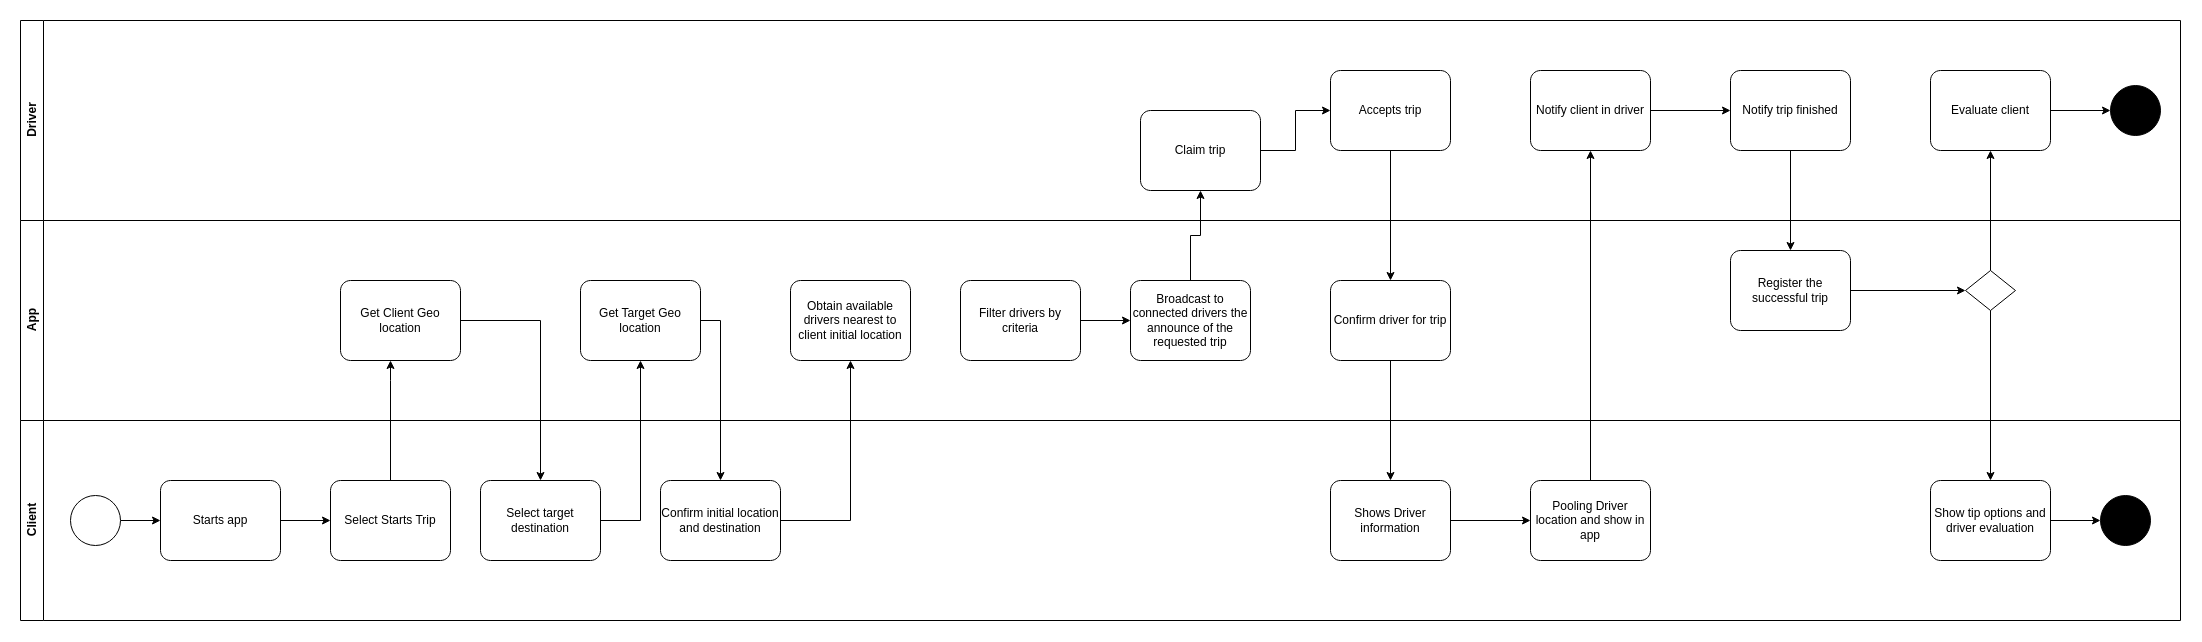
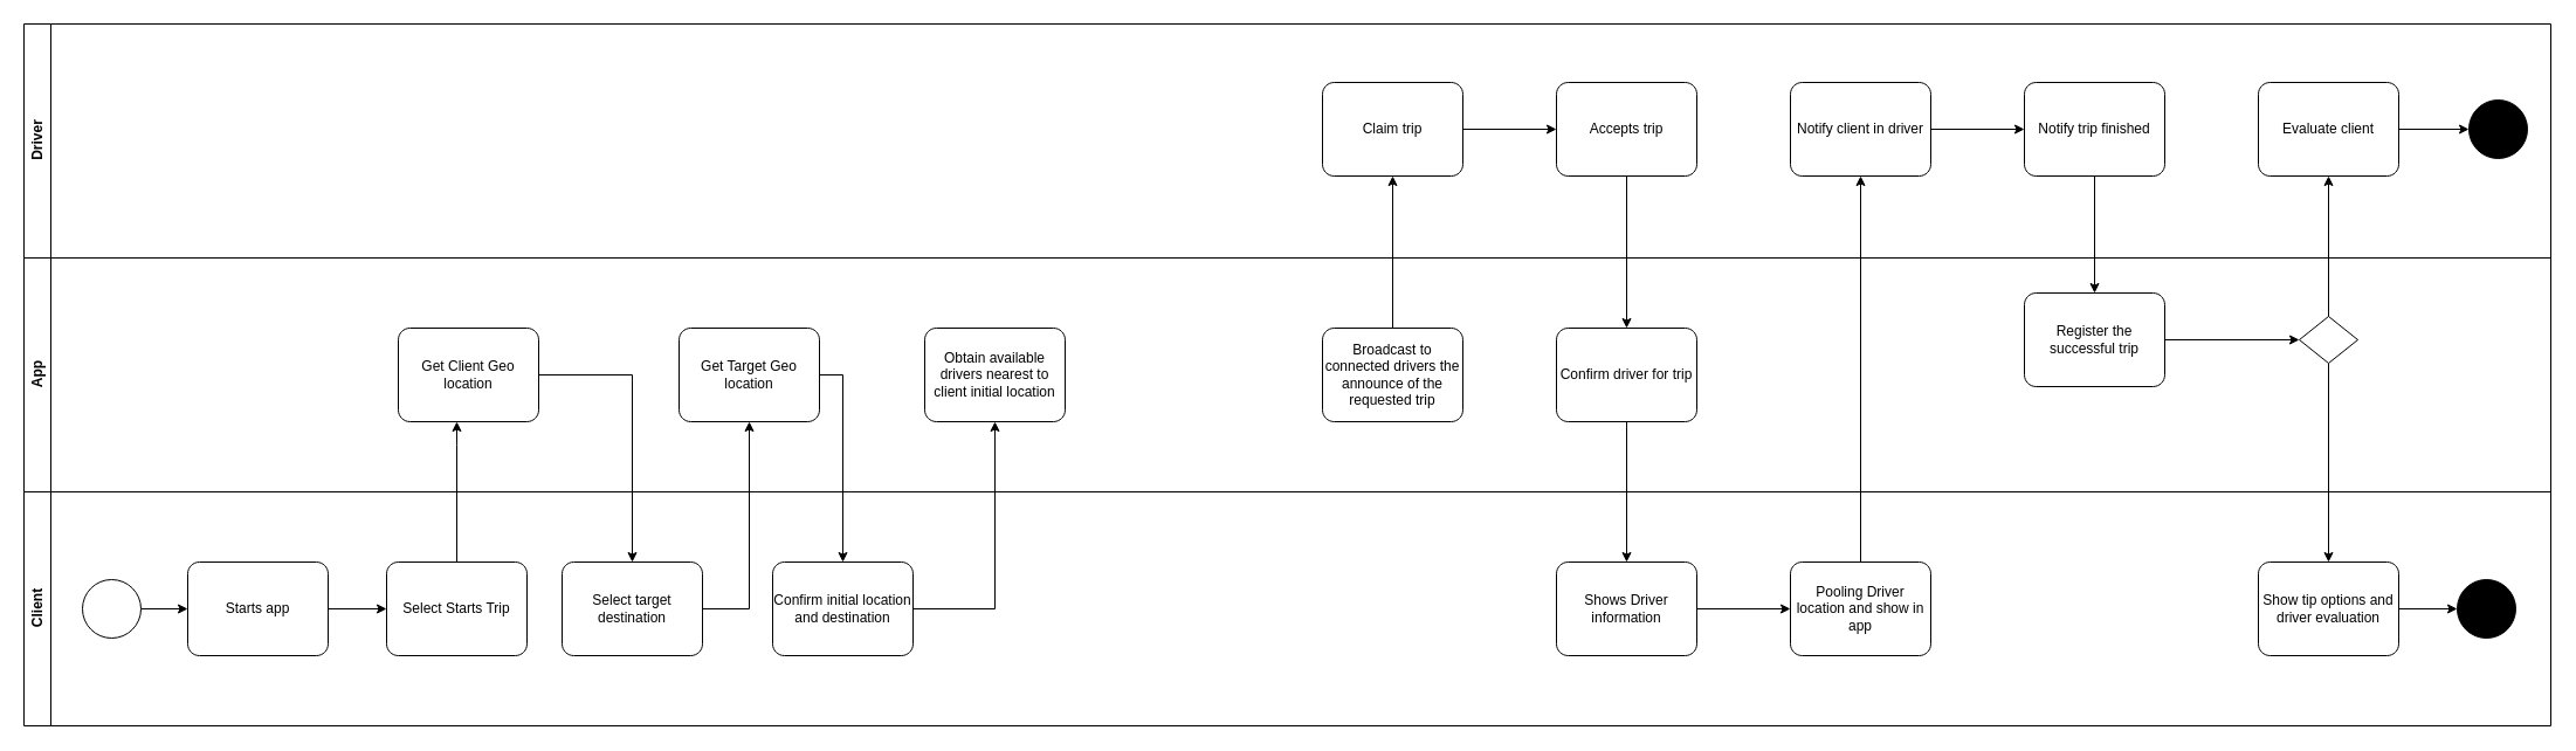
- <mxCell id="29" value="Claim trip" style="points=[[0.25,0,0],[0.5,0,0],[0.75,0,0],[1,0.25,0],[1,0.5,0],[1,0.75,0],[0.75,1,0],[0.5,1,0],[0.25,1,0],[0,0.75,0],[0,0.5,0],[0,0.25,0]];shape=mxgraph.bpmn.task;whiteSpace=wrap;rectStyle=rounded;size=10;html=1;container=1;expand=0;collapsible=0;taskMarker=abstract;" parent="27" vertex="1"><mxGeometry x="1120" y="90" width="120" height="80" as="geometry" /></mxCell>
+ <mxCell id="29" value="Claim trip" style="points=[[0.25,0,0],[0.5,0,0],[0.75,0,0],[1,0.25,0],[1,0.5,0],[1,0.75,0],[0.75,1,0],[0.5,1,0],[0.25,1,0],[0,0.75,0],[0,0.5,0],[0,0.25,0]];shape=mxgraph.bpmn.task;whiteSpace=wrap;rectStyle=rounded;size=10;html=1;container=1;expand=0;collapsible=0;taskMarker=abstract;" parent="27" vertex="1"><mxGeometry x="1110" y="50" width="120" height="80" as="geometry" /></mxCell>
- <mxCell id="9" value="Filter drivers by criteria" style="points=[[0.25,0,0],[0.5,0,0],[0.75,0,0],[1,0.25,0],[1,0.5,0],[1,0.75,0],[0.75,1,0],[0.5,1,0],[0.25,1,0],[0,0.75,0],[0,0.5,0],[0,0.25,0]];shape=mxgraph.bpmn.task;whiteSpace=wrap;rectStyle=rounded;size=10;html=1;container=1;expand=0;collapsible=0;taskMarker=abstract;" parent="2" vertex="1"><mxGeometry x="940" y="60" width="120" height="80" as="geometry" /></mxCell>
- <mxCell id="8" style="edgeStyle=orthogonalEdgeStyle;rounded=0;orthogonalLoop=1;jettySize=auto;html=1;entryX=0;entryY=0.5;entryDx=0;entryDy=0;entryPerimeter=0;" parent="2" source="9" target="6" edge="1"><mxGeometry relative="1" as="geometry" /></mxCell>
